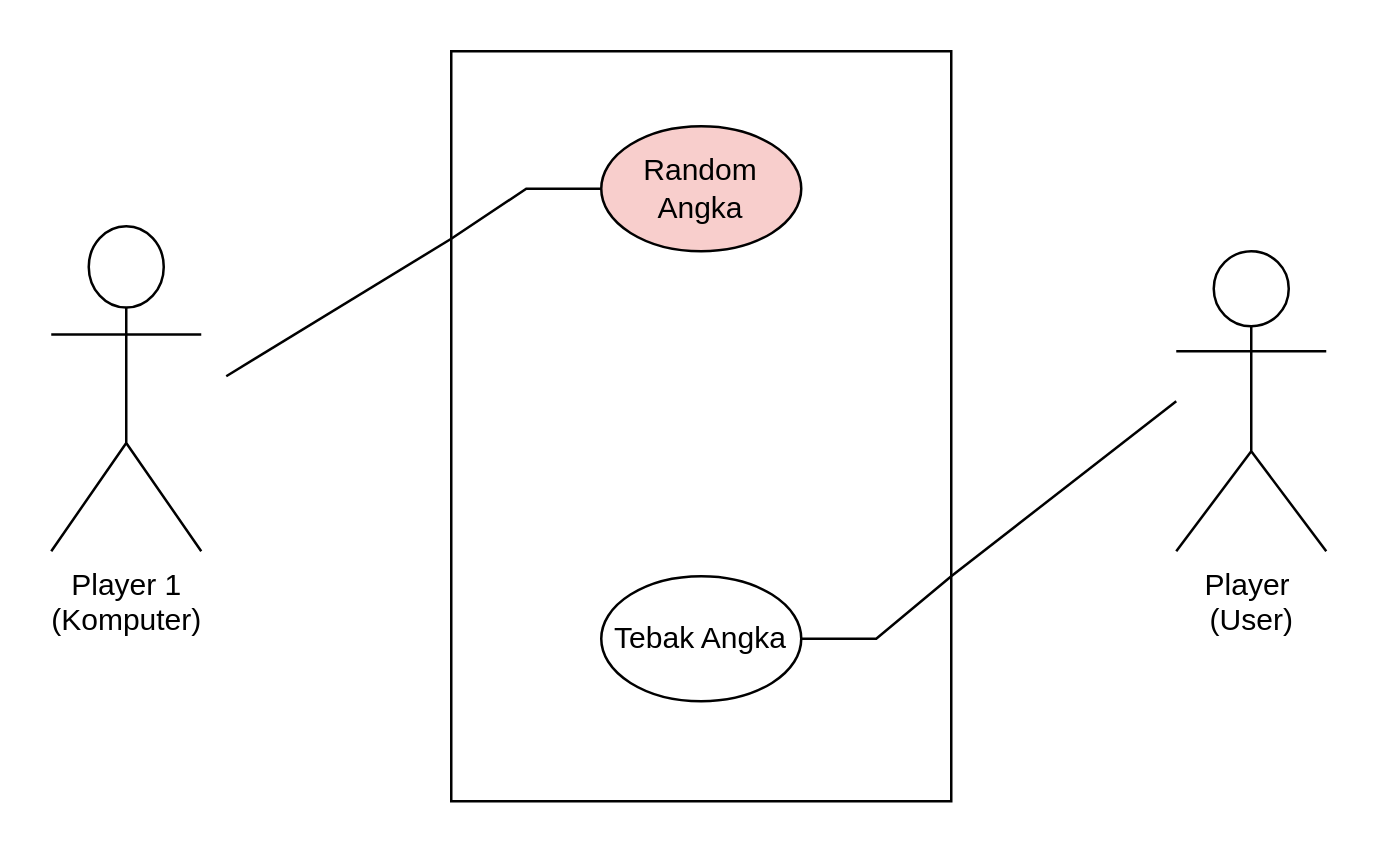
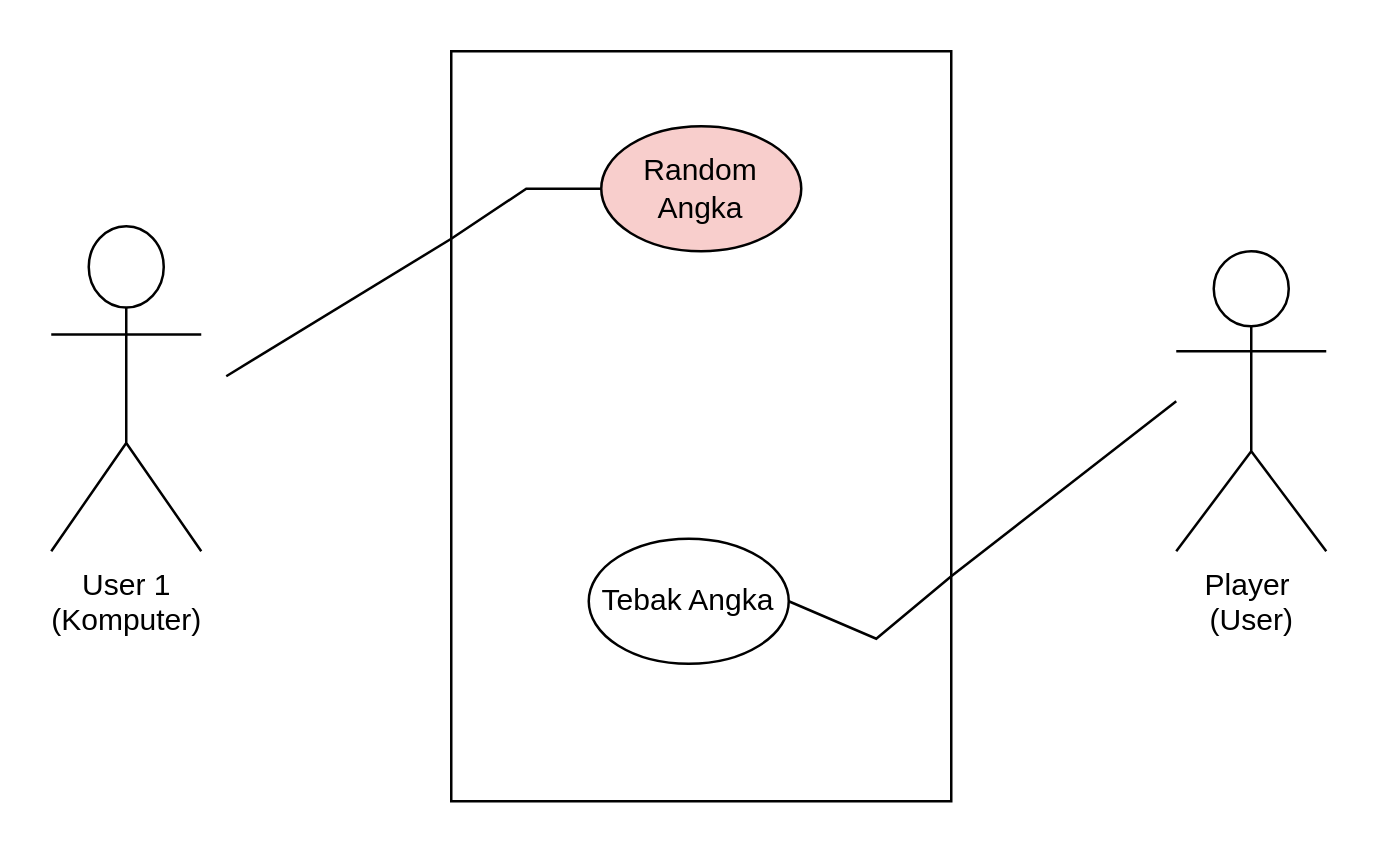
- <mxCell id="3" value="Player 1&lt;br&gt;(Komputer)" style="shape=umlActor;verticalLabelPosition=bottom;verticalAlign=top;html=1;outlineConnect=0;" parent="1" vertex="1"><mxGeometry x="20" y="90" width="60" height="130" as="geometry" /></mxCell>
+ <mxCell id="3" value="User 1&lt;br&gt;(Komputer)" style="shape=umlActor;verticalLabelPosition=bottom;verticalAlign=top;html=1;outlineConnect=0;" parent="1" vertex="1"><mxGeometry x="20" y="90" width="60" height="130" as="geometry" /></mxCell>
- <mxCell id="5" value="Tebak Angka" style="ellipse;whiteSpace=wrap;html=1;" parent="1" vertex="1"><mxGeometry x="240" y="230" width="80" height="50" as="geometry" /></mxCell>
+ <mxCell id="5" value="Tebak Angka" style="ellipse;whiteSpace=wrap;html=1;" parent="1" vertex="1"><mxGeometry x="235" y="215" width="80" height="50" as="geometry" /></mxCell>
